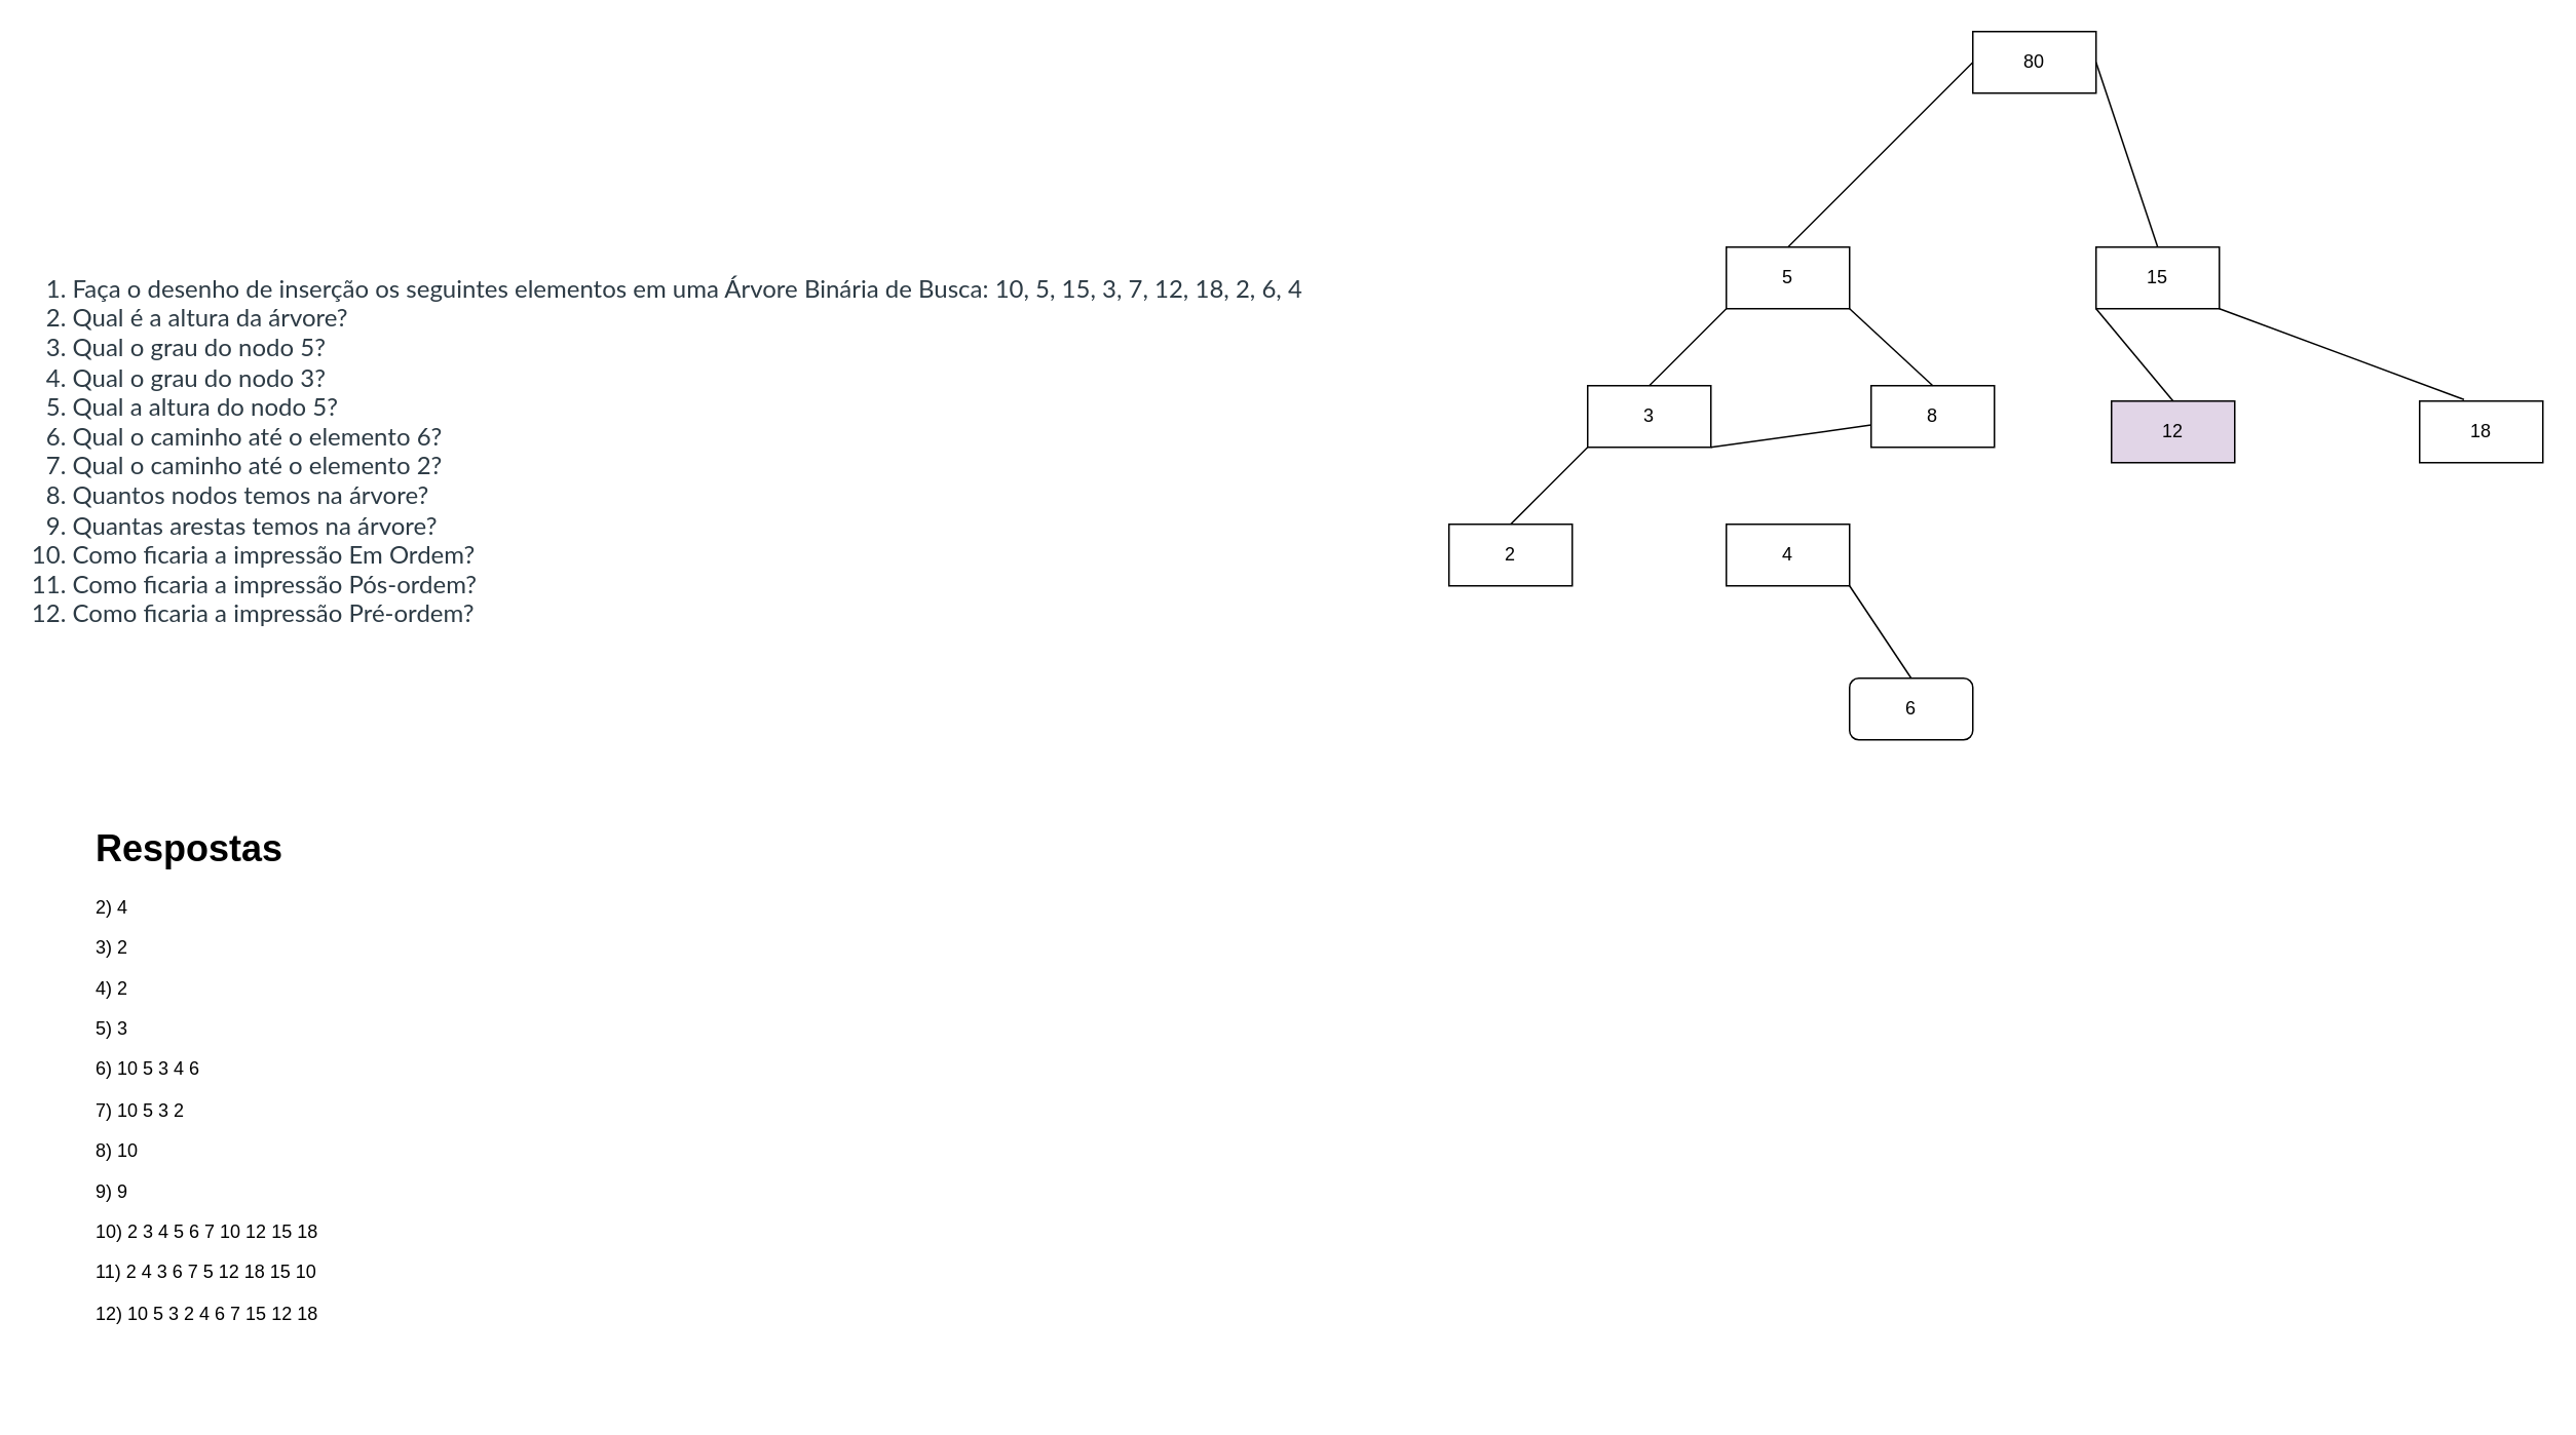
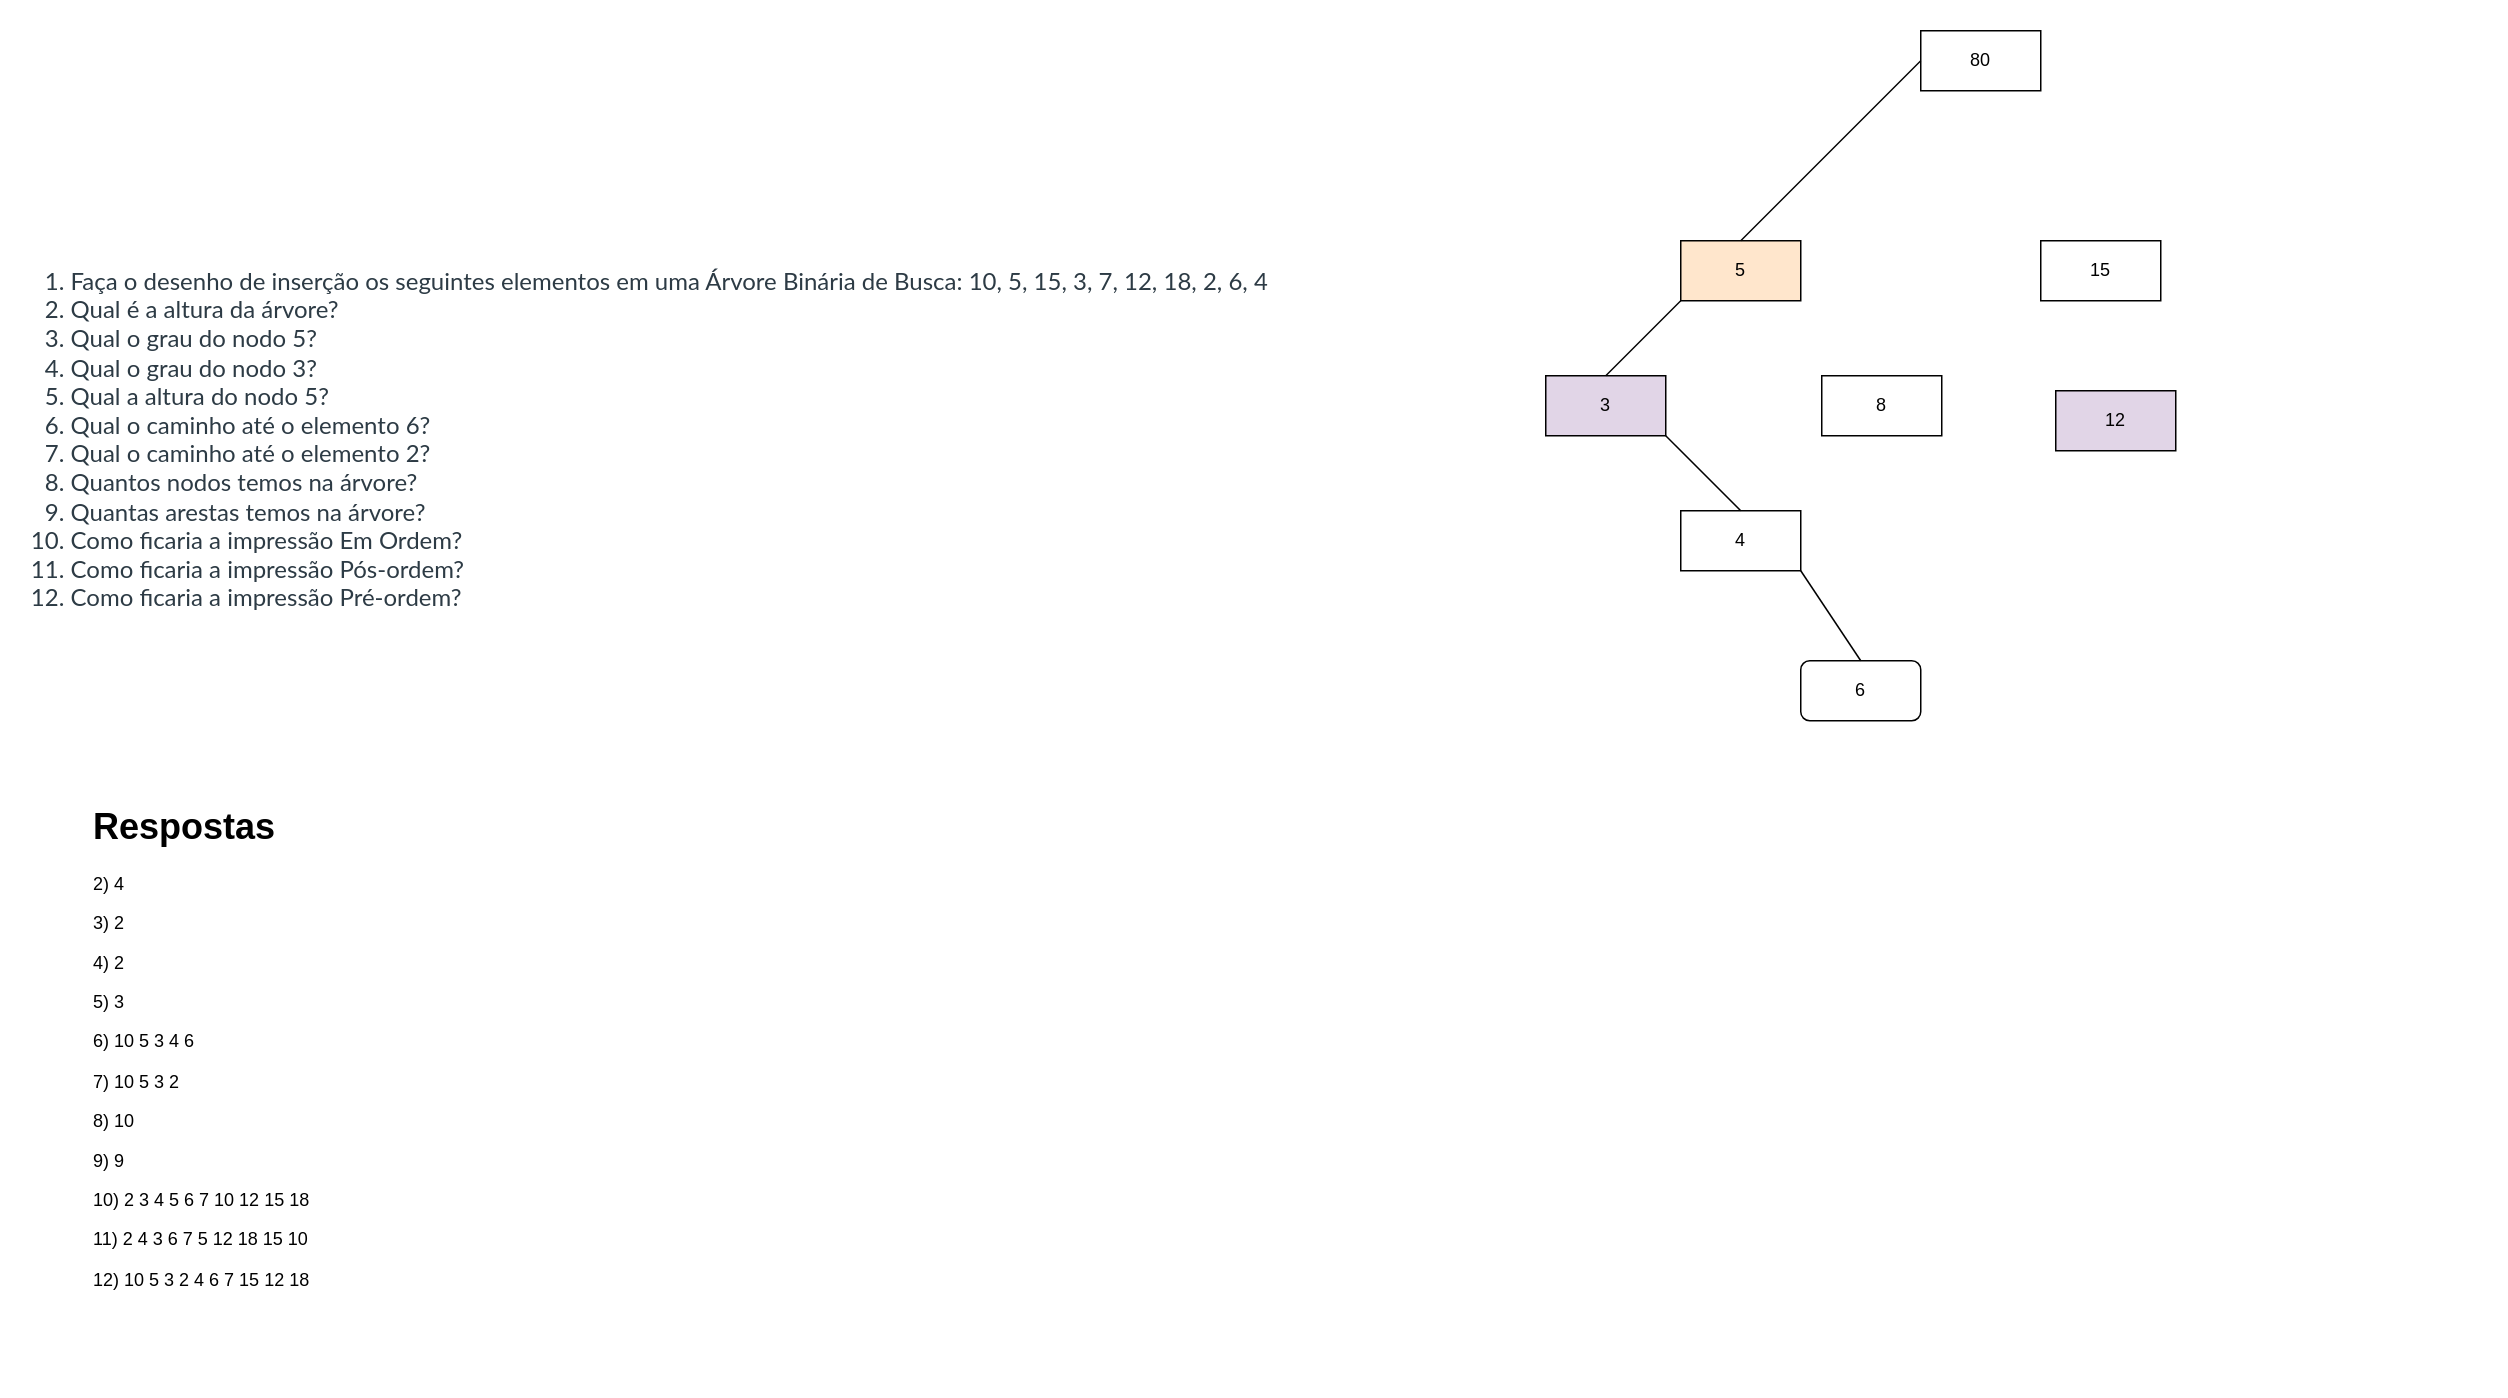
- <mxCell id="14" value="" style="endArrow=none;html=1;rounded=0;exitX=0.5;exitY=0;exitDx=0;exitDy=0;entryX=1;entryY=0.5;entryDx=0;entryDy=0;labelBackgroundColor=none;fontColor=default;" edge="1" parent="1" source="5" target="2"><mxGeometry width="50" height="50" relative="1" as="geometry"><mxPoint x="1350.5" y="160" as="sourcePoint" /><mxPoint x="1470" y="70" as="targetPoint" /></mxGeometry></mxCell>
- <mxCell id="4" value="5" style="rounded=0;whiteSpace=wrap;html=1;labelBackgroundColor=none;" vertex="1" parent="1"><mxGeometry x="1120" y="160" width="80" height="40" as="geometry" /></mxCell>
+ <mxCell id="4" value="5" style="rounded=0;whiteSpace=wrap;html=1;labelBackgroundColor=none;fillColor=#ffe6cc;" vertex="1" parent="1"><mxGeometry x="1120" y="160" width="80" height="40" as="geometry" /></mxCell>
- <mxCell id="16" value="" style="endArrow=none;html=1;rounded=0;exitX=0.5;exitY=0;exitDx=0;exitDy=0;entryX=1;entryY=1;entryDx=0;entryDy=0;labelBackgroundColor=none;fontColor=default;" edge="1" parent="1" source="6" target="4"><mxGeometry width="50" height="50" relative="1" as="geometry"><mxPoint x="1270" y="290" as="sourcePoint" /><mxPoint x="1320" y="240" as="targetPoint" /></mxGeometry></mxCell>
- <mxCell id="15" value="" style="endArrow=none;html=1;rounded=0;entryX=0.36;entryY=-0.025;entryDx=0;entryDy=0;entryPerimeter=0;exitX=1;exitY=1;exitDx=0;exitDy=0;labelBackgroundColor=none;fontColor=default;" edge="1" parent="1" source="5" target="8"><mxGeometry width="50" height="50" relative="1" as="geometry"><mxPoint x="1550" y="220" as="sourcePoint" /><mxPoint x="1600" y="160" as="targetPoint" /><Array as="points" /></mxGeometry></mxCell>
- <mxCell id="13" value="" style="endArrow=none;html=1;rounded=0;exitX=0.5;exitY=0;exitDx=0;exitDy=0;entryX=0;entryY=1;entryDx=0;entryDy=0;labelBackgroundColor=none;fontColor=default;" edge="1" parent="1" source="9" target="5"><mxGeometry width="50" height="50" relative="1" as="geometry"><mxPoint x="1241" y="220" as="sourcePoint" /><mxPoint x="1360" y="130" as="targetPoint" /></mxGeometry></mxCell>
- <mxCell id="3" value="3" style="rounded=0;whiteSpace=wrap;html=1;labelBackgroundColor=none;" vertex="1" parent="1"><mxGeometry x="1030" y="250" width="80" height="40" as="geometry" /></mxCell>
+ <mxCell id="3" value="3" style="rounded=0;whiteSpace=wrap;html=1;labelBackgroundColor=none;fillColor=#e1d5e7;" vertex="1" parent="1"><mxGeometry x="1030" y="250" width="80" height="40" as="geometry" /></mxCell>
- <mxCell id="8" value="18" style="rounded=0;whiteSpace=wrap;html=1;labelBackgroundColor=none;" vertex="1" parent="1"><mxGeometry x="1570" y="260" width="80" height="40" as="geometry" /></mxCell>
- <mxCell id="18" value="" style="endArrow=none;html=1;rounded=0;exitX=1;exitY=1;exitDx=0;exitDy=0;labelBackgroundColor=none;fontColor=default;" edge="1" parent="1" source="3" target="6"><mxGeometry width="50" height="50" relative="1" as="geometry"><mxPoint x="1270" y="290" as="sourcePoint" /><mxPoint x="1320" y="240" as="targetPoint" /></mxGeometry></mxCell>
+ <mxCell id="18" value="" style="endArrow=none;html=1;rounded=0;exitX=1;exitY=1;exitDx=0;exitDy=0;entryX=0.5;entryY=0;entryDx=0;entryDy=0;labelBackgroundColor=none;fontColor=default;" edge="1" parent="1" source="3" target="10"><mxGeometry width="50" height="50" relative="1" as="geometry"><mxPoint x="1270" y="290" as="sourcePoint" /><mxPoint x="1320" y="240" as="targetPoint" /></mxGeometry></mxCell>
- <mxCell id="17" value="" style="endArrow=none;html=1;rounded=0;exitX=0.5;exitY=0;exitDx=0;exitDy=0;entryX=0;entryY=1;entryDx=0;entryDy=0;labelBackgroundColor=none;fontColor=default;" edge="1" parent="1" source="7" target="3"><mxGeometry width="50" height="50" relative="1" as="geometry"><mxPoint x="1270" y="290" as="sourcePoint" /><mxPoint x="1320" y="240" as="targetPoint" /></mxGeometry></mxCell>
- <mxCell id="7" value="2" style="rounded=0;whiteSpace=wrap;html=1;labelBackgroundColor=none;" vertex="1" parent="1"><mxGeometry x="940" y="340" width="80" height="40" as="geometry" /></mxCell>
